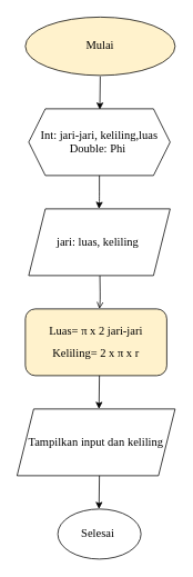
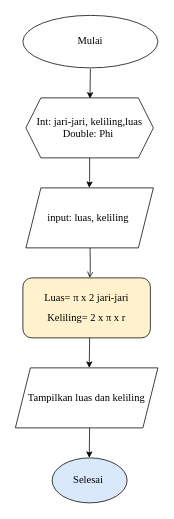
- <mxCell id="2" value="Mulai" style="ellipse;whiteSpace=wrap;html=1;fontFamily=Times New Roman;fontSize=14;fillColor=#fff2cc;" vertex="1" parent="1"><mxGeometry x="30" y="20" width="180" height="70" as="geometry" /></mxCell>
+ <mxCell id="2" value="Mulai" style="ellipse;whiteSpace=wrap;html=1;fontFamily=Times New Roman;fontSize=14;" vertex="1" parent="1"><mxGeometry x="30" y="20" width="180" height="70" as="geometry" /></mxCell>
- <mxCell id="7" value="jari: luas, keliling&amp;nbsp;" style="shape=parallelogram;perimeter=parallelogramPerimeter;whiteSpace=wrap;html=1;fixedSize=1;fontFamily=Times New Roman;fontSize=14;" vertex="1" parent="1"><mxGeometry x="34" y="250" width="170" height="80" as="geometry" /></mxCell>
+ <mxCell id="7" value="input: luas, keliling&amp;nbsp;" style="shape=parallelogram;perimeter=parallelogramPerimeter;whiteSpace=wrap;html=1;fixedSize=1;fontFamily=Times New Roman;fontSize=14;" vertex="1" parent="1"><mxGeometry x="34" y="250" width="170" height="80" as="geometry" /></mxCell>
- <mxCell id="9" value="Tampilkan input dan keliling" style="shape=parallelogram;perimeter=parallelogramPerimeter;whiteSpace=wrap;html=1;fixedSize=1;fontFamily=Times New Roman;fontSize=14;" vertex="1" parent="1"><mxGeometry x="20" y="490" width="190" height="80" as="geometry" /></mxCell>
+ <mxCell id="9" value="Tampilkan luas dan keliling" style="shape=parallelogram;perimeter=parallelogramPerimeter;whiteSpace=wrap;html=1;fixedSize=1;fontFamily=Times New Roman;fontSize=14;" vertex="1" parent="1"><mxGeometry x="20" y="490" width="190" height="80" as="geometry" /></mxCell>
- <mxCell id="12" value="&lt;font style=&quot;font-size: 14px;&quot; face=&quot;Times New Roman&quot;&gt;Selesai&amp;nbsp;&lt;/font&gt;" style="ellipse;whiteSpace=wrap;html=1;" vertex="1" parent="1"><mxGeometry x="69" y="610" width="100" height="60" as="geometry" /></mxCell>
+ <mxCell id="12" value="&lt;font style=&quot;font-size: 14px;&quot; face=&quot;Times New Roman&quot;&gt;Selesai&amp;nbsp;&lt;/font&gt;" style="ellipse;whiteSpace=wrap;html=1;fillColor=#dae8fc;" vertex="1" parent="1"><mxGeometry x="69" y="610" width="100" height="60" as="geometry" /></mxCell>
